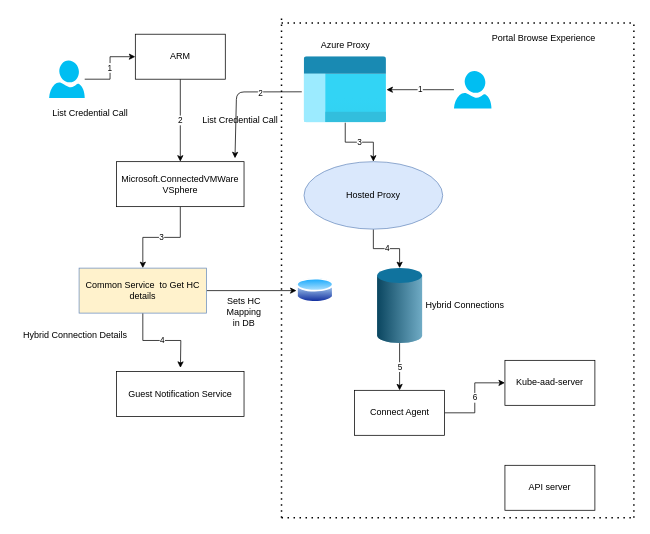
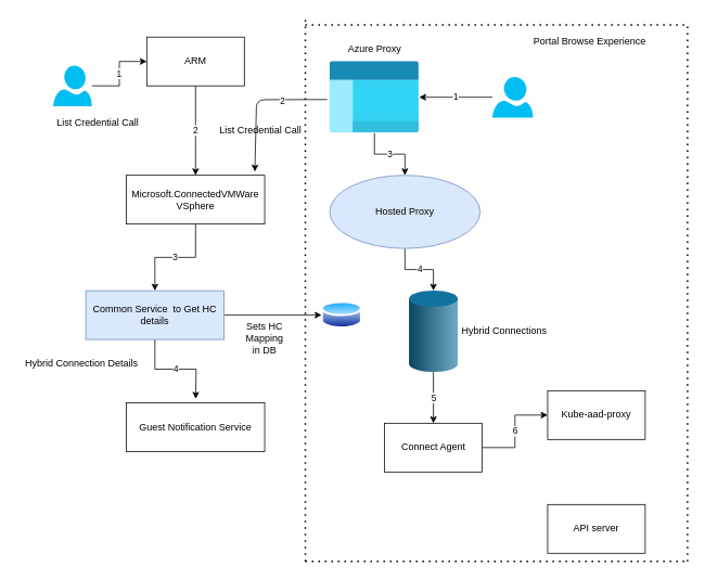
- <mxCell id="10" value="Common Service&amp;nbsp; to Get HC details" style="rounded=0;whiteSpace=wrap;html=1;fillColor=#fff2cc;strokeColor=#6c8ebf;" vertex="1" parent="1"><mxGeometry x="105" y="357" width="170" height="60" as="geometry" /></mxCell>
+ <mxCell id="10" value="Common Service&amp;nbsp; to Get HC details" style="rounded=0;whiteSpace=wrap;html=1;fillColor=#dae8fc;strokeColor=#6c8ebf;" vertex="1" parent="1"><mxGeometry x="105" y="357" width="170" height="60" as="geometry" /></mxCell>
- <mxCell id="35" value="Kube-aad-server" style="rounded=0;whiteSpace=wrap;html=1;" vertex="1" parent="1"><mxGeometry x="673" y="480" width="120" height="60" as="geometry" /></mxCell>
+ <mxCell id="35" value="Kube-aad-proxy" style="rounded=0;whiteSpace=wrap;html=1;" vertex="1" parent="1"><mxGeometry x="673" y="480" width="120" height="60" as="geometry" /></mxCell>
